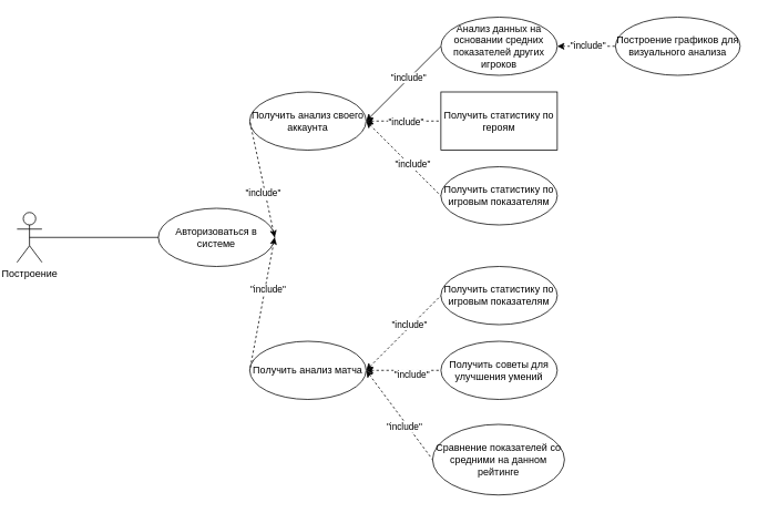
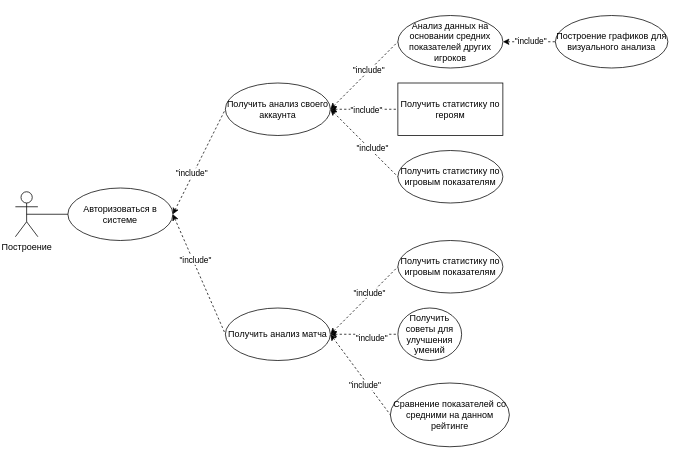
- <mxCell id="11" value="" style="endArrow=none;dashed=0;endFill=0;endSize=12;html=1;rounded=0;exitX=1;exitY=0.5;exitDx=0;exitDy=0;entryX=0;entryY=0.5;entryDx=0;entryDy=0;startArrow=classic;startFill=1;" parent="1" source="4" target="13" edge="1"><mxGeometry width="160" relative="1" as="geometry"><mxPoint x="460" y="230" as="sourcePoint" /><mxPoint x="540" y="20" as="targetPoint" /></mxGeometry></mxCell>
+ <mxCell id="11" value="" style="endArrow=none;dashed=1;endFill=0;endSize=12;html=1;rounded=0;exitX=1;exitY=0.5;exitDx=0;exitDy=0;entryX=0;entryY=0.5;entryDx=0;entryDy=0;startArrow=classic;startFill=1;" parent="1" source="4" target="13" edge="1"><mxGeometry width="160" relative="1" as="geometry"><mxPoint x="460" y="230" as="sourcePoint" /><mxPoint x="540" y="20" as="targetPoint" /></mxGeometry></mxCell>
- <mxCell id="3" value="Авторизоваться в системе" style="ellipse;whiteSpace=wrap;html=1;" parent="1" vertex="1"><mxGeometry x="190" y="250" width="140" height="70" as="geometry" /></mxCell>
+ <mxCell id="3" value="Авторизоваться в системе" style="ellipse;whiteSpace=wrap;html=1;" parent="1" vertex="1"><mxGeometry x="90" y="250" width="140" height="70" as="geometry" /></mxCell>
- <mxCell id="25" value="Получить советы для улучшения умений" style="ellipse;whiteSpace=wrap;html=1;" vertex="1" parent="1"><mxGeometry x="530" y="410" width="140" height="70" as="geometry" /></mxCell>
+ <mxCell id="25" value="Получить советы для улучшения умений" style="ellipse;whiteSpace=wrap;html=1;" vertex="1" parent="1"><mxGeometry x="530" y="410" width="85" height="70" as="geometry" /></mxCell>
